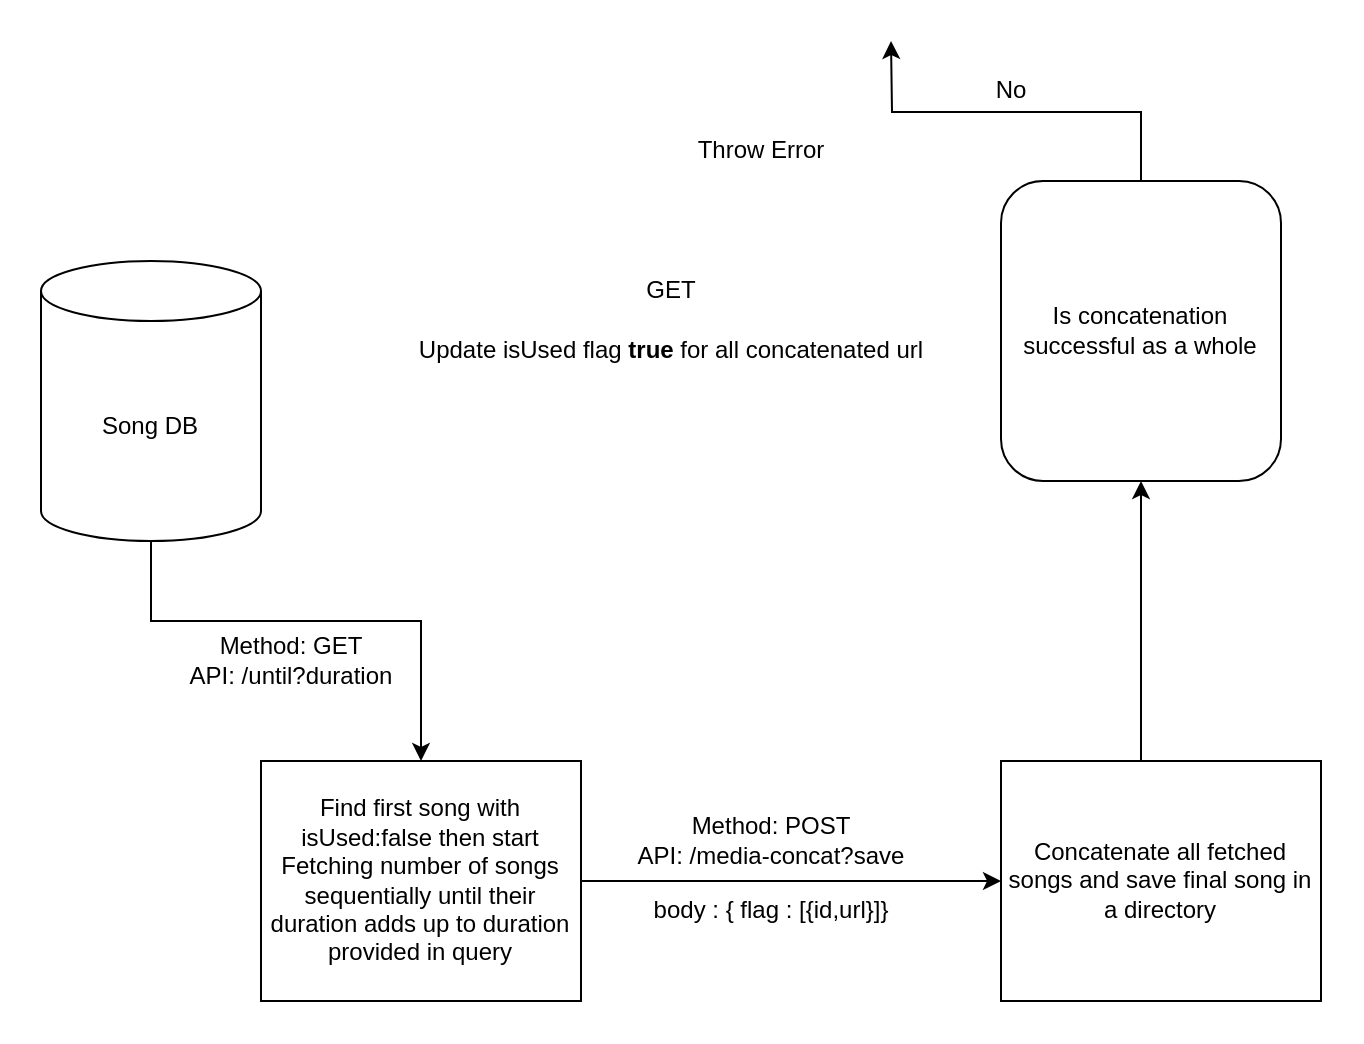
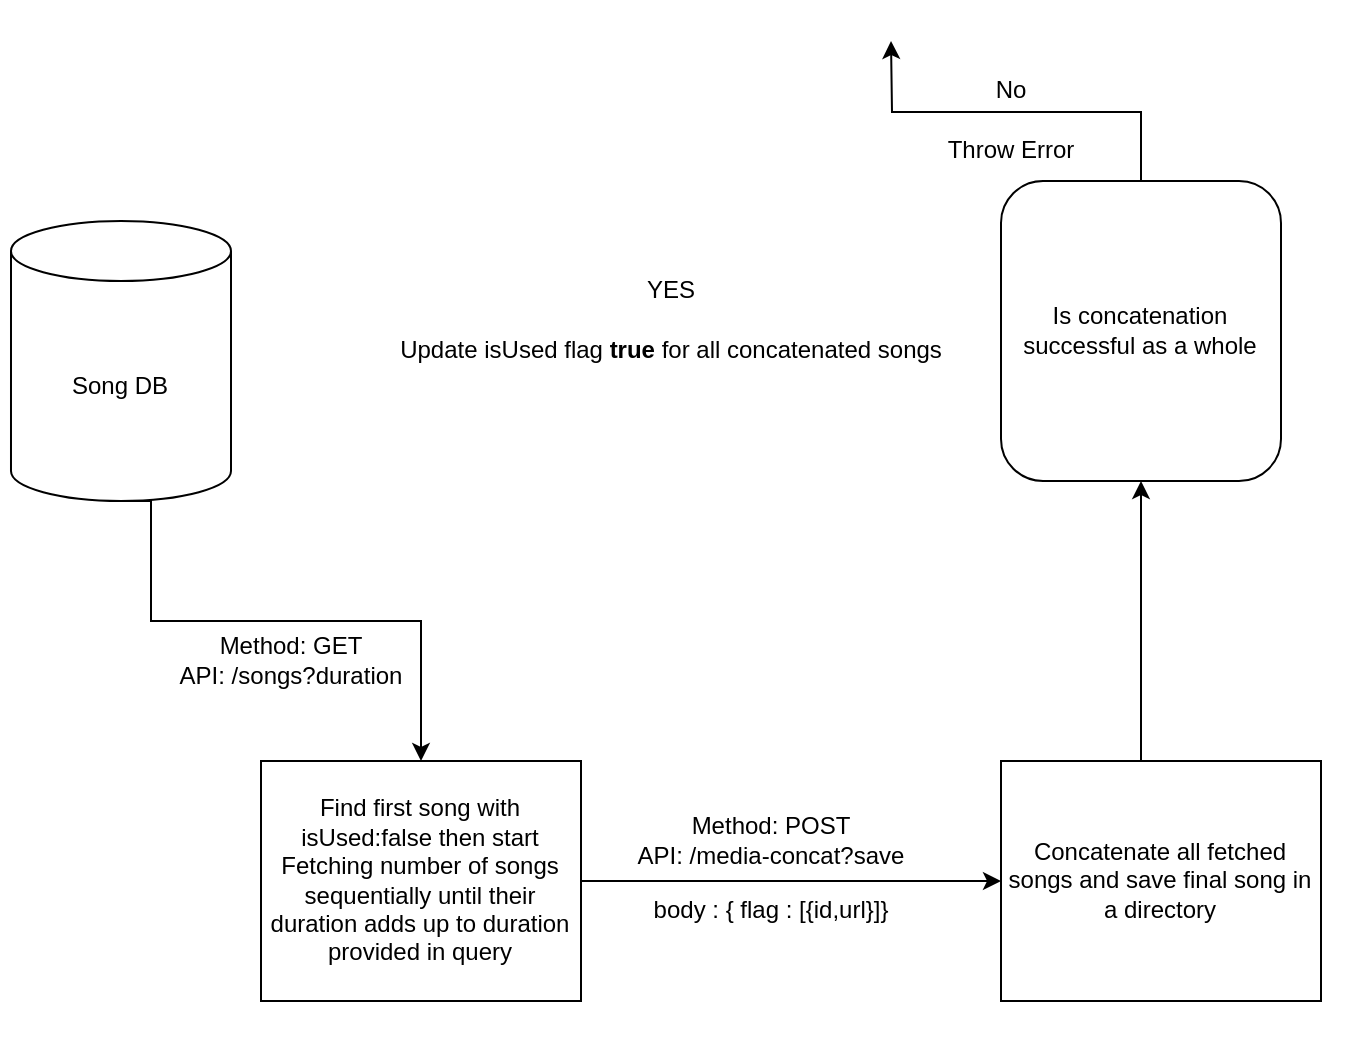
- <mxCell id="16" value="Throw Error" style="text;html=1;align=center;verticalAlign=middle;resizable=0;points=[];autosize=1;strokeColor=none;fillColor=none;" vertex="1" parent="1"><mxGeometry x="335" y="60" width="90" height="30" as="geometry" /></mxCell>
+ <mxCell id="16" value="Throw Error" style="text;html=1;align=center;verticalAlign=middle;resizable=0;points=[];autosize=1;strokeColor=none;fillColor=none;" vertex="1" parent="1"><mxGeometry x="460" y="60" width="90" height="30" as="geometry" /></mxCell>
- <mxCell id="13" value="GET" style="text;html=1;align=center;verticalAlign=middle;resizable=0;points=[];autosize=1;strokeColor=none;fillColor=none;" vertex="1" parent="1"><mxGeometry x="310" y="130" width="50" height="30" as="geometry" /></mxCell>
+ <mxCell id="13" value="YES" style="text;html=1;align=center;verticalAlign=middle;resizable=0;points=[];autosize=1;strokeColor=none;fillColor=none;" vertex="1" parent="1"><mxGeometry x="310" y="130" width="50" height="30" as="geometry" /></mxCell>
- <mxCell id="14" value="Update isUsed flag &lt;b&gt;true&lt;/b&gt;&amp;nbsp;for all concatenated url" style="text;html=1;align=center;verticalAlign=middle;resizable=0;points=[];autosize=1;strokeColor=none;fillColor=none;" vertex="1" parent="1"><mxGeometry x="190" y="160" width="290" height="30" as="geometry" /></mxCell>
+ <mxCell id="14" value="Update isUsed flag &lt;b&gt;true&lt;/b&gt;&amp;nbsp;for all concatenated songs" style="text;html=1;align=center;verticalAlign=middle;resizable=0;points=[];autosize=1;strokeColor=none;fillColor=none;" vertex="1" parent="1"><mxGeometry x="190" y="160" width="290" height="30" as="geometry" /></mxCell>
- <mxCell id="5" value="Song DB" style="shape=cylinder3;whiteSpace=wrap;html=1;boundedLbl=1;backgroundOutline=1;size=15;" vertex="1" parent="1"><mxGeometry x="20" y="130" width="110" height="140" as="geometry" /></mxCell>
+ <mxCell id="5" value="Song DB" style="shape=cylinder3;whiteSpace=wrap;html=1;boundedLbl=1;backgroundOutline=1;size=15;" vertex="1" parent="1"><mxGeometry x="5" y="110" width="110" height="140" as="geometry" /></mxCell>
- <mxCell id="6" value="&lt;span style=&quot;&quot;&gt;Method: GET&lt;br&gt;API: /until?duration&lt;br&gt;&lt;/span&gt;" style="text;html=1;align=center;verticalAlign=middle;resizable=0;points=[];autosize=1;strokeColor=none;fillColor=none;" vertex="1" parent="1"><mxGeometry x="80" y="310" width="130" height="40" as="geometry" /></mxCell>
+ <mxCell id="6" value="&lt;span style=&quot;&quot;&gt;Method: GET&lt;br&gt;API: /songs?duration&lt;br&gt;&lt;/span&gt;" style="text;html=1;align=center;verticalAlign=middle;resizable=0;points=[];autosize=1;strokeColor=none;fillColor=none;" vertex="1" parent="1"><mxGeometry x="80" y="310" width="130" height="40" as="geometry" /></mxCell>
